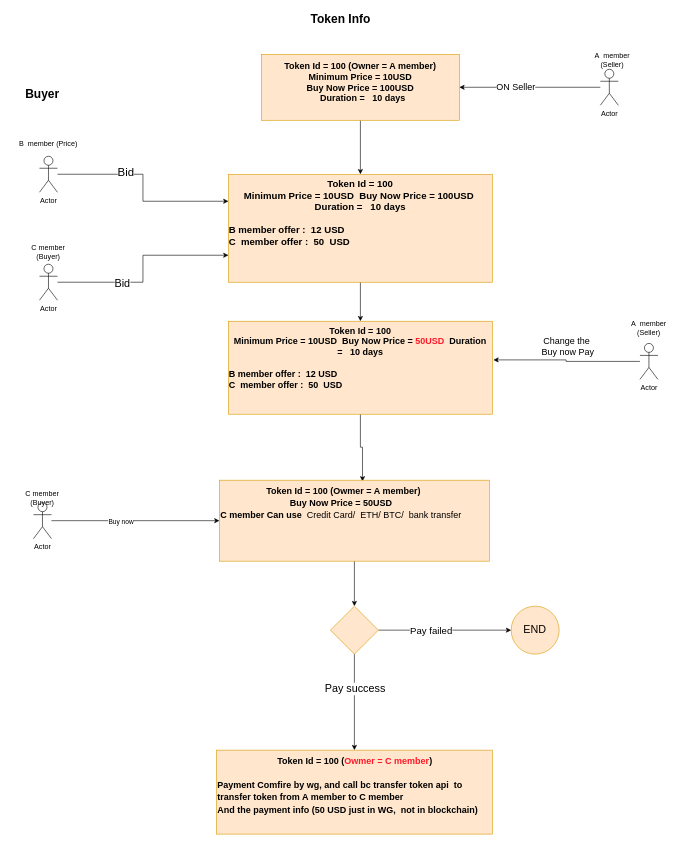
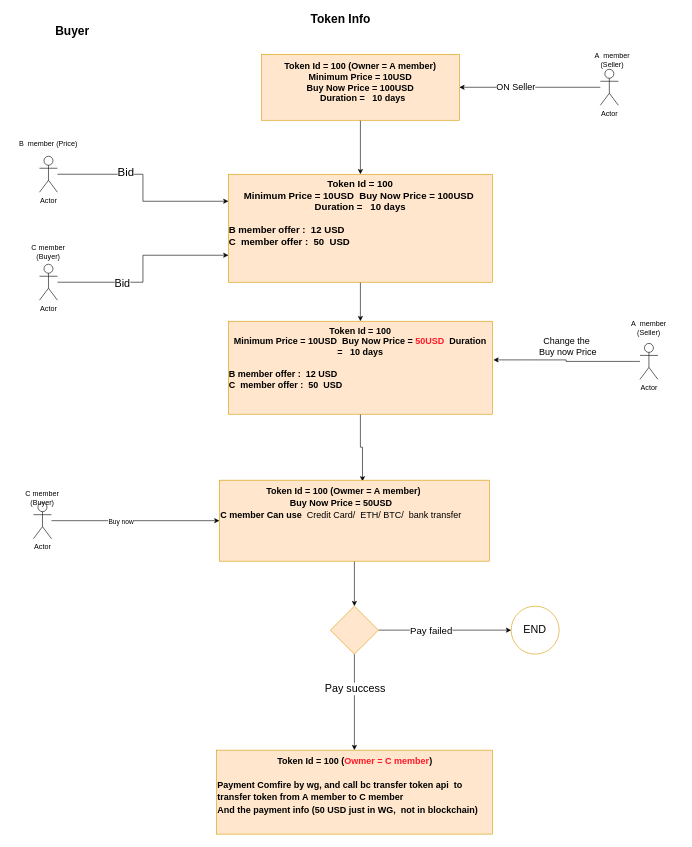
- <mxCell id="24" value="&lt;span style=&quot;font-size: 20px;&quot;&gt;&lt;b&gt;Buyer&lt;/b&gt;&lt;/span&gt;" style="text;html=1;strokeColor=none;fillColor=none;align=center;verticalAlign=middle;whiteSpace=wrap;rounded=0;" vertex="1" parent="1"><mxGeometry x="10" y="145" width="120" height="20" as="geometry" /></mxCell>
+ <mxCell id="24" value="&lt;span style=&quot;font-size: 20px;&quot;&gt;&lt;b&gt;Buyer&lt;/b&gt;&lt;/span&gt;" style="text;html=1;strokeColor=none;fillColor=none;align=center;verticalAlign=middle;whiteSpace=wrap;rounded=0;" vertex="1" parent="1"><mxGeometry x="60" y="40" width="120" height="20" as="geometry" /></mxCell>
- <mxCell id="25" value="&lt;font style=&quot;font-size: 15px;&quot;&gt;Change the&amp;nbsp; Buy now Pay&lt;/font&gt;" style="text;html=1;strokeColor=none;fillColor=none;align=center;verticalAlign=middle;whiteSpace=wrap;rounded=0;" vertex="1" parent="1"><mxGeometry x="896" y="562" width="100" height="30" as="geometry" /></mxCell>
+ <mxCell id="25" value="&lt;font style=&quot;font-size: 15px;&quot;&gt;Change the&amp;nbsp; Buy now Price&lt;/font&gt;" style="text;html=1;strokeColor=none;fillColor=none;align=center;verticalAlign=middle;whiteSpace=wrap;rounded=0;" vertex="1" parent="1"><mxGeometry x="896" y="562" width="100" height="30" as="geometry" /></mxCell>
- <mxCell id="37" value="END" style="ellipse;whiteSpace=wrap;html=1;fontSize=18;align=center;verticalAlign=middle;fillColor=#ffe6cc;strokeColor=#d79b00;rounded=0;" vertex="1" parent="1"><mxGeometry x="851.33" y="1010" width="80" height="80" as="geometry" /></mxCell>
+ <mxCell id="37" value="END" style="ellipse;whiteSpace=wrap;html=1;fontSize=18;align=center;verticalAlign=middle;fillColor=#ffffff;strokeColor=#d79b00;rounded=0;" vertex="1" parent="1"><mxGeometry x="851.33" y="1010" width="80" height="80" as="geometry" /></mxCell>
